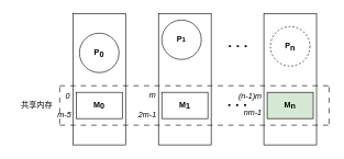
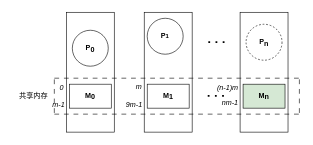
- <mxCell id="19" value="&lt;i&gt;m-5&lt;/i&gt;" style="text;html=1;align=center;verticalAlign=middle;resizable=0;points=[];autosize=1;strokeColor=none;fillColor=none;" vertex="1" parent="1"><mxGeometry x="77" y="159" width="40" height="30" as="geometry" /></mxCell>
+ <mxCell id="19" value="&lt;i&gt;m-1&lt;/i&gt;" style="text;html=1;align=center;verticalAlign=middle;resizable=0;points=[];autosize=1;strokeColor=none;fillColor=none;" vertex="1" parent="1"><mxGeometry x="77" y="159" width="40" height="30" as="geometry" /></mxCell>
- <mxCell id="21" value="&lt;i&gt;2m-1&lt;/i&gt;" style="text;html=1;align=center;verticalAlign=middle;resizable=0;points=[];autosize=1;strokeColor=none;fillColor=none;" vertex="1" parent="1"><mxGeometry x="198" y="159" width="50" height="30" as="geometry" /></mxCell>
+ <mxCell id="21" value="&lt;i&gt;9m-1&lt;/i&gt;" style="text;html=1;align=center;verticalAlign=middle;resizable=0;points=[];autosize=1;strokeColor=none;fillColor=none;" vertex="1" parent="1"><mxGeometry x="198" y="159" width="50" height="30" as="geometry" /></mxCell>
